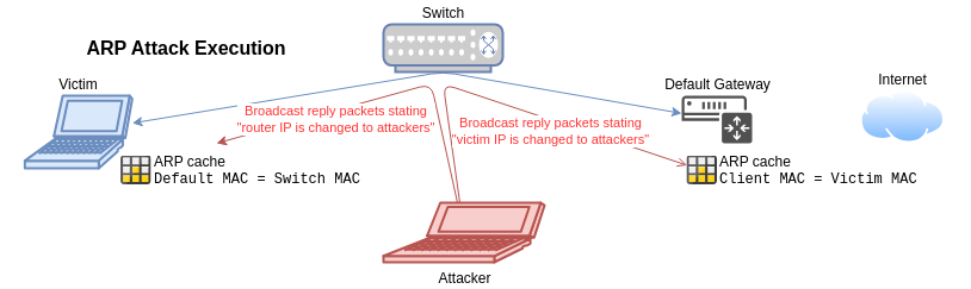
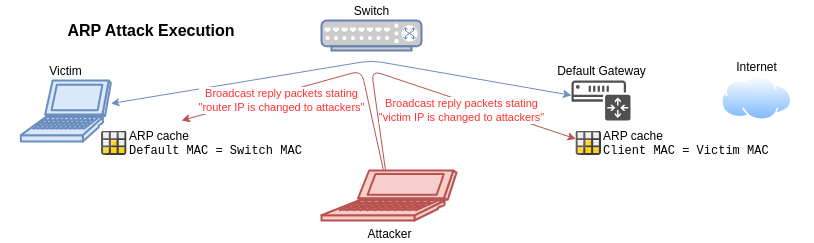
- <mxCell id="12" value="ARP Attack Execution" style="text;html=1;strokeColor=none;fillColor=none;align=center;verticalAlign=middle;whiteSpace=wrap;rounded=0;fontStyle=1;fontSize=16;" vertex="1" parent="1"><mxGeometry x="66" y="30" width="180" height="20" as="geometry" /></mxCell>
+ <mxCell id="12" value="ARP Attack Execution" style="text;html=1;strokeColor=none;fillColor=none;align=center;verticalAlign=middle;whiteSpace=wrap;rounded=0;fontStyle=1;fontSize=16;" vertex="1" parent="1"><mxGeometry x="61" y="20" width="180" height="20" as="geometry" /></mxCell>
- <mxCell id="11" value="&lt;font color=&quot;#000000&quot;&gt;Switch&lt;br&gt;&lt;/font&gt;" style="fontColor=#0066CC;verticalAlign=bottom;verticalLabelPosition=top;labelPosition=center;align=center;html=1;outlineConnect=0;fillColor=#CCCCCC;strokeColor=#6881B3;gradientColor=none;gradientDirection=north;strokeWidth=2;shape=mxgraph.networks.switch;" vertex="1" parent="1"><mxGeometry x="321" y="20" width="100" height="40" as="geometry" /></mxCell>
+ <mxCell id="11" value="&lt;font color=&quot;#000000&quot;&gt;Switch&lt;br&gt;&lt;/font&gt;" style="fontColor=#0066CC;verticalAlign=bottom;verticalLabelPosition=top;labelPosition=center;align=center;html=1;outlineConnect=0;fillColor=#CCCCCC;strokeColor=#6881B3;gradientColor=none;gradientDirection=north;strokeWidth=2;shape=mxgraph.networks.switch;" vertex="1" parent="1"><mxGeometry x="321" y="20" width="100" height="30" as="geometry" /></mxCell>
- <mxCell id="9" value="Broadcast reply packets stating&lt;br&gt;&quot;victim IP is changed to attackers&quot;" style="endArrow=open;html=1;fillColor=#f8cecc;strokeColor=#b85450;fontColor=#FF3333;" edge="1" parent="1" source="2" target="8"><mxGeometry x="0.255" y="-9" width="50" height="50" relative="1" as="geometry"><mxPoint x="292.37" y="215" as="sourcePoint" /><mxPoint x="230.37" y="185" as="targetPoint" /><Array as="points"><mxPoint x="371" y="70" /></Array><mxPoint as="offset" /></mxGeometry></mxCell>
+ <mxCell id="9" value="Broadcast reply packets stating&lt;br&gt;&quot;victim IP is changed to attackers&quot;" style="endArrow=classic;html=1;fillColor=#f8cecc;strokeColor=#b85450;fontColor=#FF3333;" edge="1" parent="1" source="2" target="8"><mxGeometry x="0.255" y="-9" width="50" height="50" relative="1" as="geometry"><mxPoint x="292.37" y="215" as="sourcePoint" /><mxPoint x="230.37" y="185" as="targetPoint" /><Array as="points"><mxPoint x="371" y="70" /></Array><mxPoint as="offset" /></mxGeometry></mxCell>
